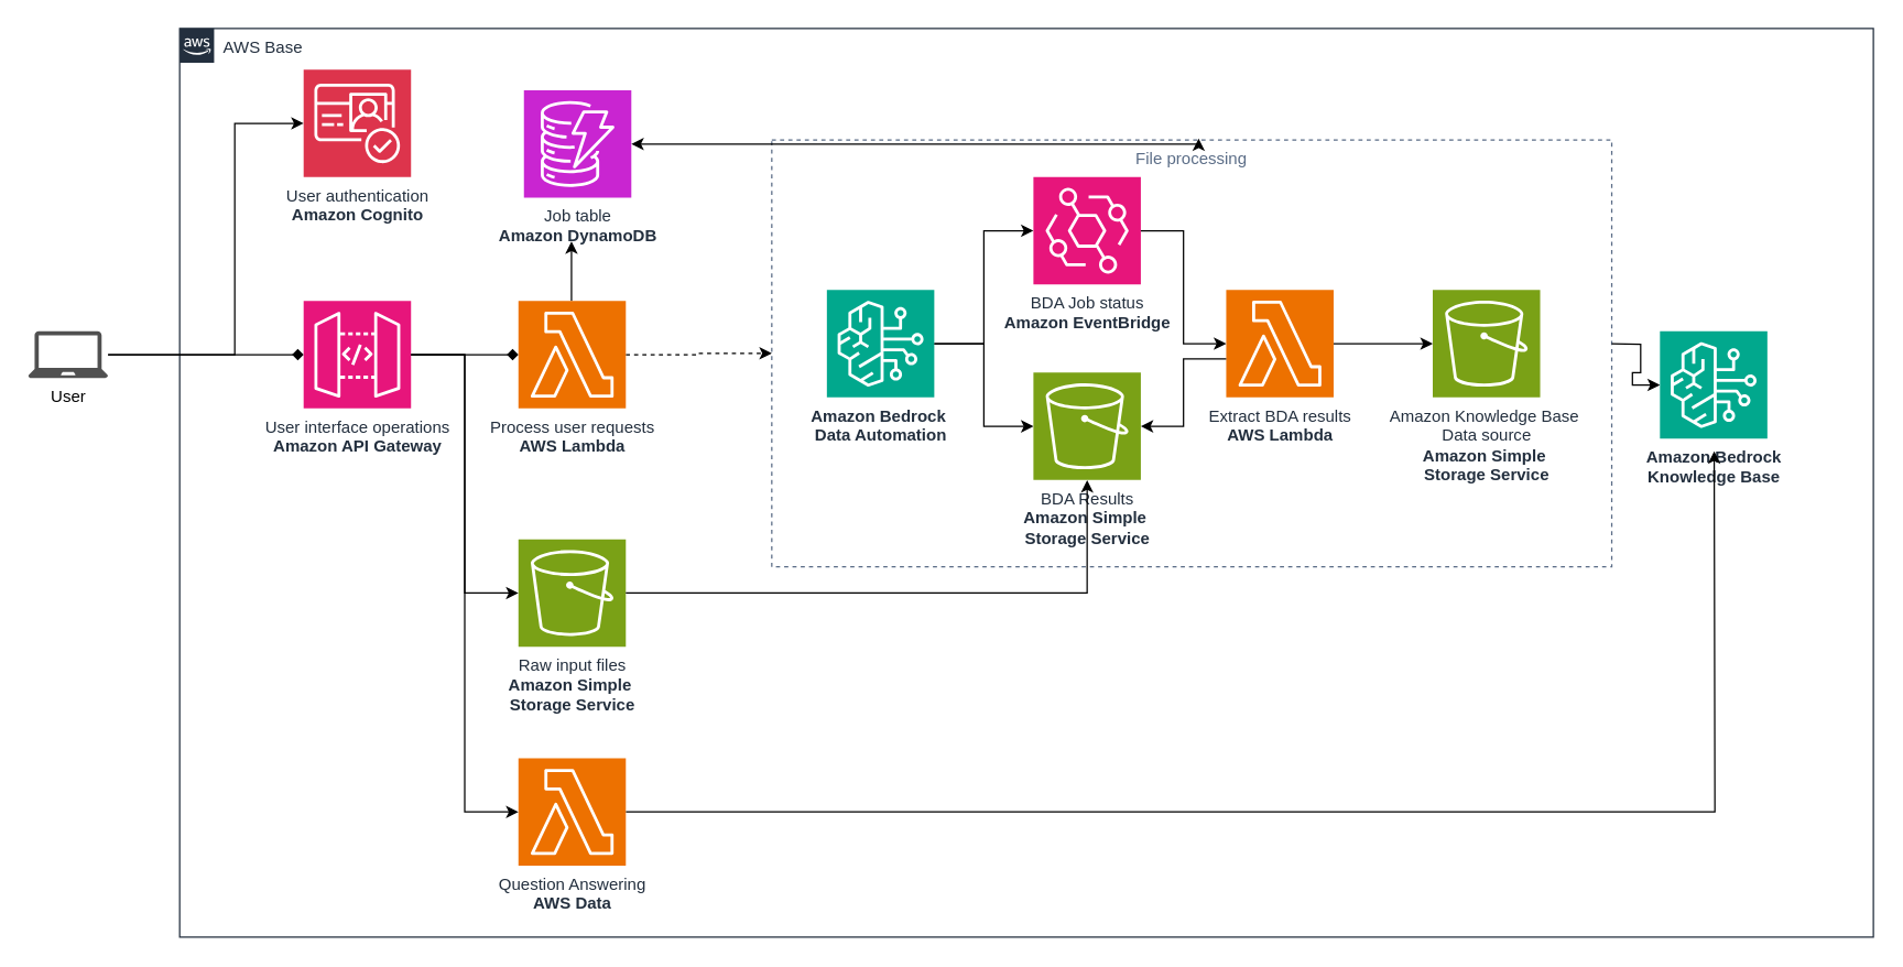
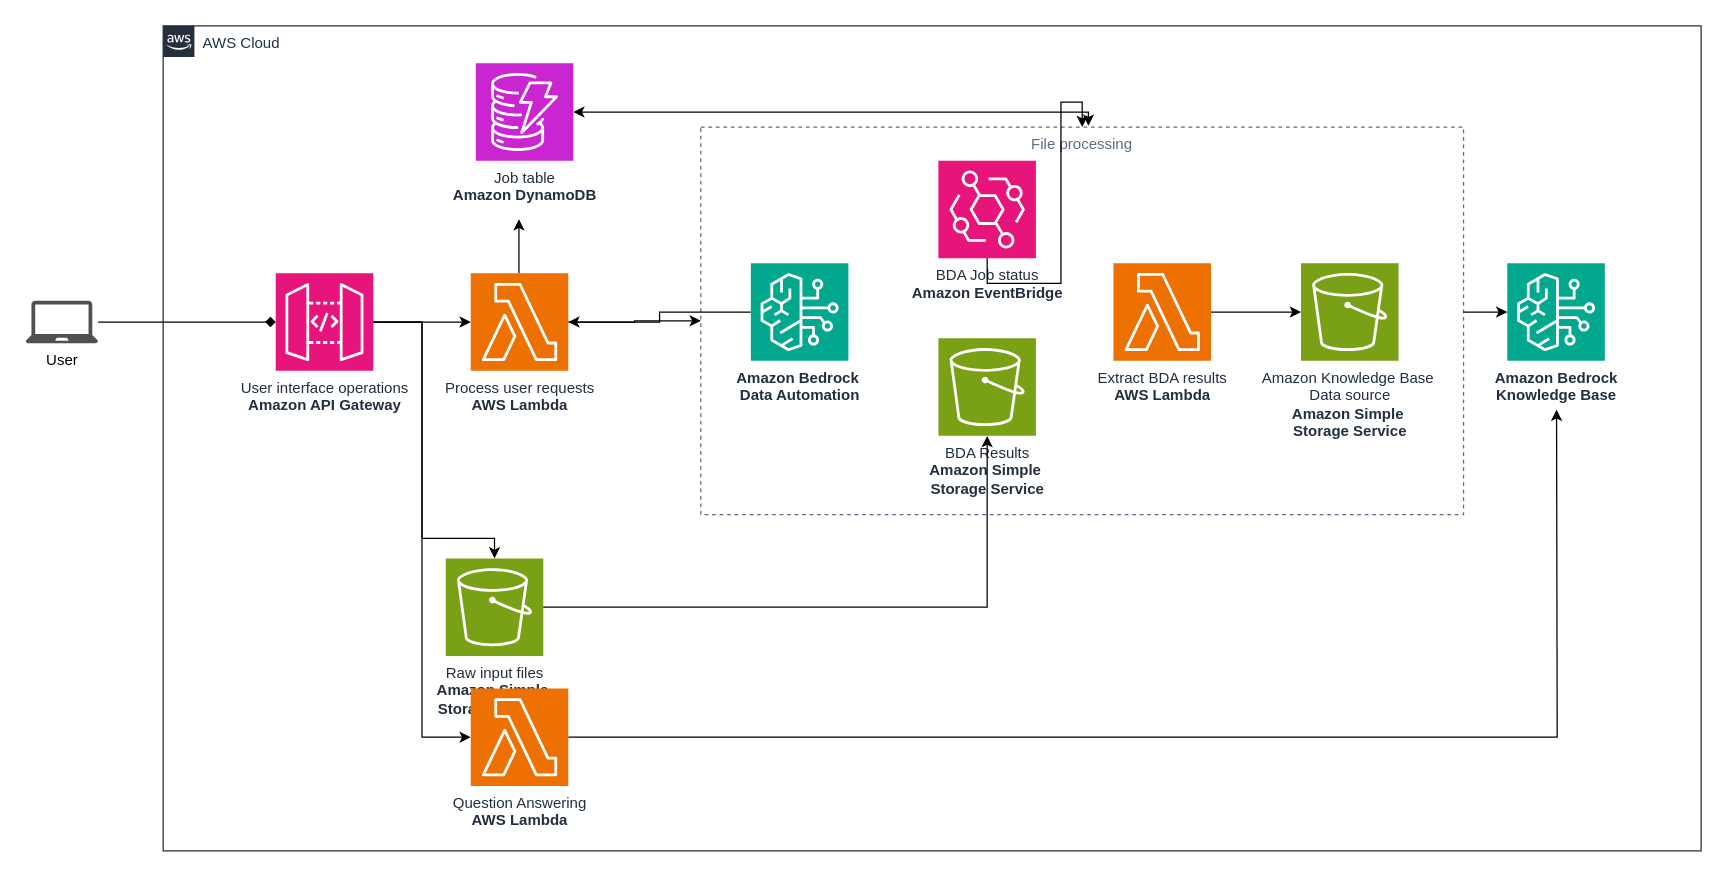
- <mxCell id="2" value="AWS Base" style="points=[[0,0],[0.25,0],[0.5,0],[0.75,0],[1,0],[1,0.25],[1,0.5],[1,0.75],[1,1],[0.75,1],[0.5,1],[0.25,1],[0,1],[0,0.75],[0,0.5],[0,0.25]];outlineConnect=0;gradientColor=none;html=1;whiteSpace=wrap;fontSize=12;fontStyle=0;container=1;pointerEvents=0;collapsible=0;recursiveResize=0;shape=mxgraph.aws4.group;grIcon=mxgraph.aws4.group_aws_cloud_alt;strokeColor=#232F3E;fillColor=none;verticalAlign=top;align=left;spacingLeft=30;fontColor=#232F3E;dashed=0;" parent="1" vertex="1"><mxGeometry x="130" y="20" width="1230" height="660" as="geometry" /></mxCell>
+ <mxCell id="2" value="AWS Cloud" style="points=[[0,0],[0.25,0],[0.5,0],[0.75,0],[1,0],[1,0.25],[1,0.5],[1,0.75],[1,1],[0.75,1],[0.5,1],[0.25,1],[0,1],[0,0.75],[0,0.5],[0,0.25]];outlineConnect=0;gradientColor=none;html=1;whiteSpace=wrap;fontSize=12;fontStyle=0;container=1;pointerEvents=0;collapsible=0;recursiveResize=0;shape=mxgraph.aws4.group;grIcon=mxgraph.aws4.group_aws_cloud_alt;strokeColor=#232F3E;fillColor=none;verticalAlign=top;align=left;spacingLeft=30;fontColor=#232F3E;dashed=0;" parent="1" vertex="1"><mxGeometry x="130" y="20" width="1230" height="660" as="geometry" /></mxCell>
- <mxCell id="16" value="User authentication&lt;div&gt;&lt;b&gt;Amazon Cognito&lt;/b&gt;&lt;/div&gt;" style="sketch=0;points=[[0,0,0],[0.25,0,0],[0.5,0,0],[0.75,0,0],[1,0,0],[0,1,0],[0.25,1,0],[0.5,1,0],[0.75,1,0],[1,1,0],[0,0.25,0],[0,0.5,0],[0,0.75,0],[1,0.25,0],[1,0.5,0],[1,0.75,0]];outlineConnect=0;fontColor=#232F3E;fillColor=#DD344C;strokeColor=#ffffff;dashed=0;verticalLabelPosition=bottom;verticalAlign=top;align=center;html=1;fontSize=12;fontStyle=0;aspect=fixed;shape=mxgraph.aws4.resourceIcon;resIcon=mxgraph.aws4.cognito;" parent="2" vertex="1"><mxGeometry x="90" y="30" width="78" height="78" as="geometry" /></mxCell>
- <mxCell id="17" value="Job table&lt;div&gt;&lt;b&gt;Amazon DynamoDB&lt;/b&gt;&lt;/div&gt;" style="sketch=0;points=[[0,0,0],[0.25,0,0],[0.5,0,0],[0.75,0,0],[1,0,0],[0,1,0],[0.25,1,0],[0.5,1,0],[0.75,1,0],[1,1,0],[0,0.25,0],[0,0.5,0],[0,0.75,0],[1,0.25,0],[1,0.5,0],[1,0.75,0]];outlineConnect=0;fontColor=#232F3E;fillColor=#C925D1;strokeColor=#ffffff;dashed=0;verticalLabelPosition=bottom;verticalAlign=top;align=center;html=1;fontSize=12;fontStyle=0;aspect=fixed;shape=mxgraph.aws4.resourceIcon;resIcon=mxgraph.aws4.dynamodb;" parent="2" vertex="1"><mxGeometry x="250" y="45" width="78" height="78" as="geometry" /></mxCell>
+ <mxCell id="17" value="Job table&lt;div&gt;&lt;b&gt;Amazon DynamoDB&lt;/b&gt;&lt;/div&gt;" style="sketch=0;points=[[0,0,0],[0.25,0,0],[0.5,0,0],[0.75,0,0],[1,0,0],[0,1,0],[0.25,1,0],[0.5,1,0],[0.75,1,0],[1,1,0],[0,0.25,0],[0,0.5,0],[0,0.75,0],[1,0.25,0],[1,0.5,0],[1,0.75,0]];outlineConnect=0;fontColor=#232F3E;fillColor=#C925D1;strokeColor=#ffffff;dashed=0;verticalLabelPosition=bottom;verticalAlign=top;align=center;html=1;fontSize=12;fontStyle=0;aspect=fixed;shape=mxgraph.aws4.resourceIcon;resIcon=mxgraph.aws4.dynamodb;" parent="2" vertex="1"><mxGeometry x="250" y="30" width="78" height="78" as="geometry" /></mxCell>
- <mxCell id="32" style="edgeStyle=orthogonalEdgeStyle;rounded=0;orthogonalLoop=1;jettySize=auto;html=1;entryX=0;entryY=0.5;entryDx=0;entryDy=0;entryPerimeter=0;" parent="1" source="31" target="16" edge="1"><mxGeometry relative="1" as="geometry"><Array as="points"><mxPoint x="170" y="257" /><mxPoint x="170" y="89" /></Array></mxGeometry></mxCell>
- <mxCell id="23" style="edgeStyle=orthogonalEdgeStyle;rounded=0;orthogonalLoop=1;jettySize=auto;html=1;entryX=0;entryY=0.5;entryDx=0;entryDy=0;entryPerimeter=0;" parent="2" source="10" target="22" edge="1"><mxGeometry relative="1" as="geometry" /></mxCell>
- <mxCell id="24" style="edgeStyle=orthogonalEdgeStyle;rounded=0;orthogonalLoop=1;jettySize=auto;html=1;entryX=0;entryY=0.5;entryDx=0;entryDy=0;entryPerimeter=0;" parent="2" source="22" target="13" edge="1"><mxGeometry relative="1" as="geometry" /></mxCell>
+ <mxCell id="24" style="edgeStyle=orthogonalEdgeStyle;rounded=0;orthogonalLoop=1;jettySize=auto;html=1;" parent="2" source="22" target="3" edge="1"><mxGeometry relative="1" as="geometry" /></mxCell>
- <mxCell id="6" style="edgeStyle=orthogonalEdgeStyle;rounded=0;orthogonalLoop=1;jettySize=auto;html=1;entryX=0;entryY=0.5;entryDx=0;entryDy=0;dashed=1;" parent="2" source="7" target="3" edge="1"><mxGeometry relative="1" as="geometry" /></mxCell>
+ <mxCell id="6" style="edgeStyle=orthogonalEdgeStyle;rounded=0;orthogonalLoop=1;jettySize=auto;html=1;entryX=0;entryY=0.5;entryDx=0;entryDy=0;" parent="2" source="7" target="3" edge="1"><mxGeometry relative="1" as="geometry" /></mxCell>
- <mxCell id="18" style="edgeStyle=orthogonalEdgeStyle;rounded=0;orthogonalLoop=1;jettySize=auto;html=1;entryX=0;entryY=0.5;entryDx=0;entryDy=0;entryPerimeter=0;endArrow=diamond;" parent="2" source="8" target="7" edge="1"><mxGeometry relative="1" as="geometry" /></mxCell>
+ <mxCell id="18" style="edgeStyle=orthogonalEdgeStyle;rounded=0;orthogonalLoop=1;jettySize=auto;html=1;entryX=0;entryY=0.5;entryDx=0;entryDy=0;entryPerimeter=0;" parent="2" source="8" target="7" edge="1"><mxGeometry relative="1" as="geometry" /></mxCell>
- <mxCell id="15" value="&lt;b&gt;Amazon Bedrock&lt;/b&gt;&lt;div&gt;&lt;b&gt;Knowledge Base&lt;/b&gt;&lt;/div&gt;" style="sketch=0;points=[[0,0,0],[0.25,0,0],[0.5,0,0],[0.75,0,0],[1,0,0],[0,1,0],[0.25,1,0],[0.5,1,0],[0.75,1,0],[1,1,0],[0,0.25,0],[0,0.5,0],[0,0.75,0],[1,0.25,0],[1,0.5,0],[1,0.75,0]];outlineConnect=0;fontColor=#232F3E;fillColor=#01A88D;strokeColor=#ffffff;dashed=0;verticalLabelPosition=bottom;verticalAlign=top;align=center;html=1;fontSize=12;fontStyle=0;aspect=fixed;shape=mxgraph.aws4.resourceIcon;resIcon=mxgraph.aws4.bedrock;" parent="2" vertex="1"><mxGeometry x="1075" y="220" width="78" height="78" as="geometry" /></mxCell>
+ <mxCell id="15" value="&lt;b&gt;Amazon Bedrock&lt;/b&gt;&lt;div&gt;&lt;b&gt;Knowledge Base&lt;/b&gt;&lt;/div&gt;" style="sketch=0;points=[[0,0,0],[0.25,0,0],[0.5,0,0],[0.75,0,0],[1,0,0],[0,1,0],[0.25,1,0],[0.5,1,0],[0.75,1,0],[1,1,0],[0,0.25,0],[0,0.5,0],[0,0.75,0],[1,0.25,0],[1,0.5,0],[1,0.75,0]];outlineConnect=0;fontColor=#232F3E;fillColor=#01A88D;strokeColor=#ffffff;dashed=0;verticalLabelPosition=bottom;verticalAlign=top;align=center;html=1;fontSize=12;fontStyle=0;aspect=fixed;shape=mxgraph.aws4.resourceIcon;resIcon=mxgraph.aws4.bedrock;" parent="2" vertex="1"><mxGeometry x="1075" y="190" width="78" height="78" as="geometry" /></mxCell>
- <mxCell id="25" style="edgeStyle=orthogonalEdgeStyle;rounded=0;orthogonalLoop=1;jettySize=auto;html=1;entryX=1;entryY=0.5;entryDx=0;entryDy=0;entryPerimeter=0;" parent="2" source="13" target="11" edge="1"><mxGeometry relative="1" as="geometry"><Array as="points"><mxPoint x="729" y="240" /><mxPoint x="729" y="289" /></Array></mxGeometry></mxCell>
- <mxCell id="9" style="edgeStyle=orthogonalEdgeStyle;rounded=0;orthogonalLoop=1;jettySize=auto;html=1;" parent="2" source="10" target="11" edge="1"><mxGeometry relative="1" as="geometry" /></mxCell>
+ <mxCell id="9" style="edgeStyle=orthogonalEdgeStyle;rounded=0;orthogonalLoop=1;jettySize=auto;html=1;" parent="2" source="10" target="7" edge="1"><mxGeometry relative="1" as="geometry" /></mxCell>
- <mxCell id="4" value="Raw input files&lt;div&gt;&lt;b&gt;Amazon Simple&amp;nbsp;&lt;/b&gt;&lt;/div&gt;&lt;div&gt;&lt;b&gt;Storage Service&lt;/b&gt;&lt;/div&gt;" style="sketch=0;points=[[0,0,0],[0.25,0,0],[0.5,0,0],[0.75,0,0],[1,0,0],[0,1,0],[0.25,1,0],[0.5,1,0],[0.75,1,0],[1,1,0],[0,0.25,0],[0,0.5,0],[0,0.75,0],[1,0.25,0],[1,0.5,0],[1,0.75,0]];outlineConnect=0;fontColor=#232F3E;fillColor=#7AA116;strokeColor=#ffffff;dashed=0;verticalLabelPosition=bottom;verticalAlign=top;align=center;html=1;fontSize=12;fontStyle=0;aspect=fixed;shape=mxgraph.aws4.resourceIcon;resIcon=mxgraph.aws4.s3;" parent="2" vertex="1"><mxGeometry x="246" y="371" width="78" height="78" as="geometry" /></mxCell>
+ <mxCell id="4" value="Raw input files&lt;div&gt;&lt;b&gt;Amazon Simple&amp;nbsp;&lt;/b&gt;&lt;/div&gt;&lt;div&gt;&lt;b&gt;Storage Service&lt;/b&gt;&lt;/div&gt;" style="sketch=0;points=[[0,0,0],[0.25,0,0],[0.5,0,0],[0.75,0,0],[1,0,0],[0,1,0],[0.25,1,0],[0.5,1,0],[0.75,1,0],[1,1,0],[0,0.25,0],[0,0.5,0],[0,0.75,0],[1,0.25,0],[1,0.5,0],[1,0.75,0]];outlineConnect=0;fontColor=#232F3E;fillColor=#7AA116;strokeColor=#ffffff;dashed=0;verticalLabelPosition=bottom;verticalAlign=top;align=center;html=1;fontSize=12;fontStyle=0;aspect=fixed;shape=mxgraph.aws4.resourceIcon;resIcon=mxgraph.aws4.s3;" parent="2" vertex="1"><mxGeometry x="226" y="426" width="78" height="78" as="geometry" /></mxCell>
- <mxCell id="27" value="Question Answering&lt;div&gt;&lt;b&gt;AWS Data&lt;/b&gt;&lt;/div&gt;" style="sketch=0;points=[[0,0,0],[0.25,0,0],[0.5,0,0],[0.75,0,0],[1,0,0],[0,1,0],[0.25,1,0],[0.5,1,0],[0.75,1,0],[1,1,0],[0,0.25,0],[0,0.5,0],[0,0.75,0],[1,0.25,0],[1,0.5,0],[1,0.75,0]];outlineConnect=0;fontColor=#232F3E;fillColor=#ED7100;strokeColor=#ffffff;dashed=0;verticalLabelPosition=bottom;verticalAlign=top;align=center;html=1;fontSize=12;fontStyle=0;aspect=fixed;shape=mxgraph.aws4.resourceIcon;resIcon=mxgraph.aws4.lambda;" vertex="1" parent="2"><mxGeometry x="246" y="530" width="78" height="78" as="geometry" /></mxCell>
+ <mxCell id="27" value="Question Answering&lt;div&gt;&lt;b&gt;AWS Lambda&lt;/b&gt;&lt;/div&gt;" style="sketch=0;points=[[0,0,0],[0.25,0,0],[0.5,0,0],[0.75,0,0],[1,0,0],[0,1,0],[0.25,1,0],[0.5,1,0],[0.75,1,0],[1,1,0],[0,0.25,0],[0,0.5,0],[0,0.75,0],[1,0.25,0],[1,0.5,0],[1,0.75,0]];outlineConnect=0;fontColor=#232F3E;fillColor=#ED7100;strokeColor=#ffffff;dashed=0;verticalLabelPosition=bottom;verticalAlign=top;align=center;html=1;fontSize=12;fontStyle=0;aspect=fixed;shape=mxgraph.aws4.resourceIcon;resIcon=mxgraph.aws4.lambda;" vertex="1" parent="2"><mxGeometry x="246" y="530" width="78" height="78" as="geometry" /></mxCell>
